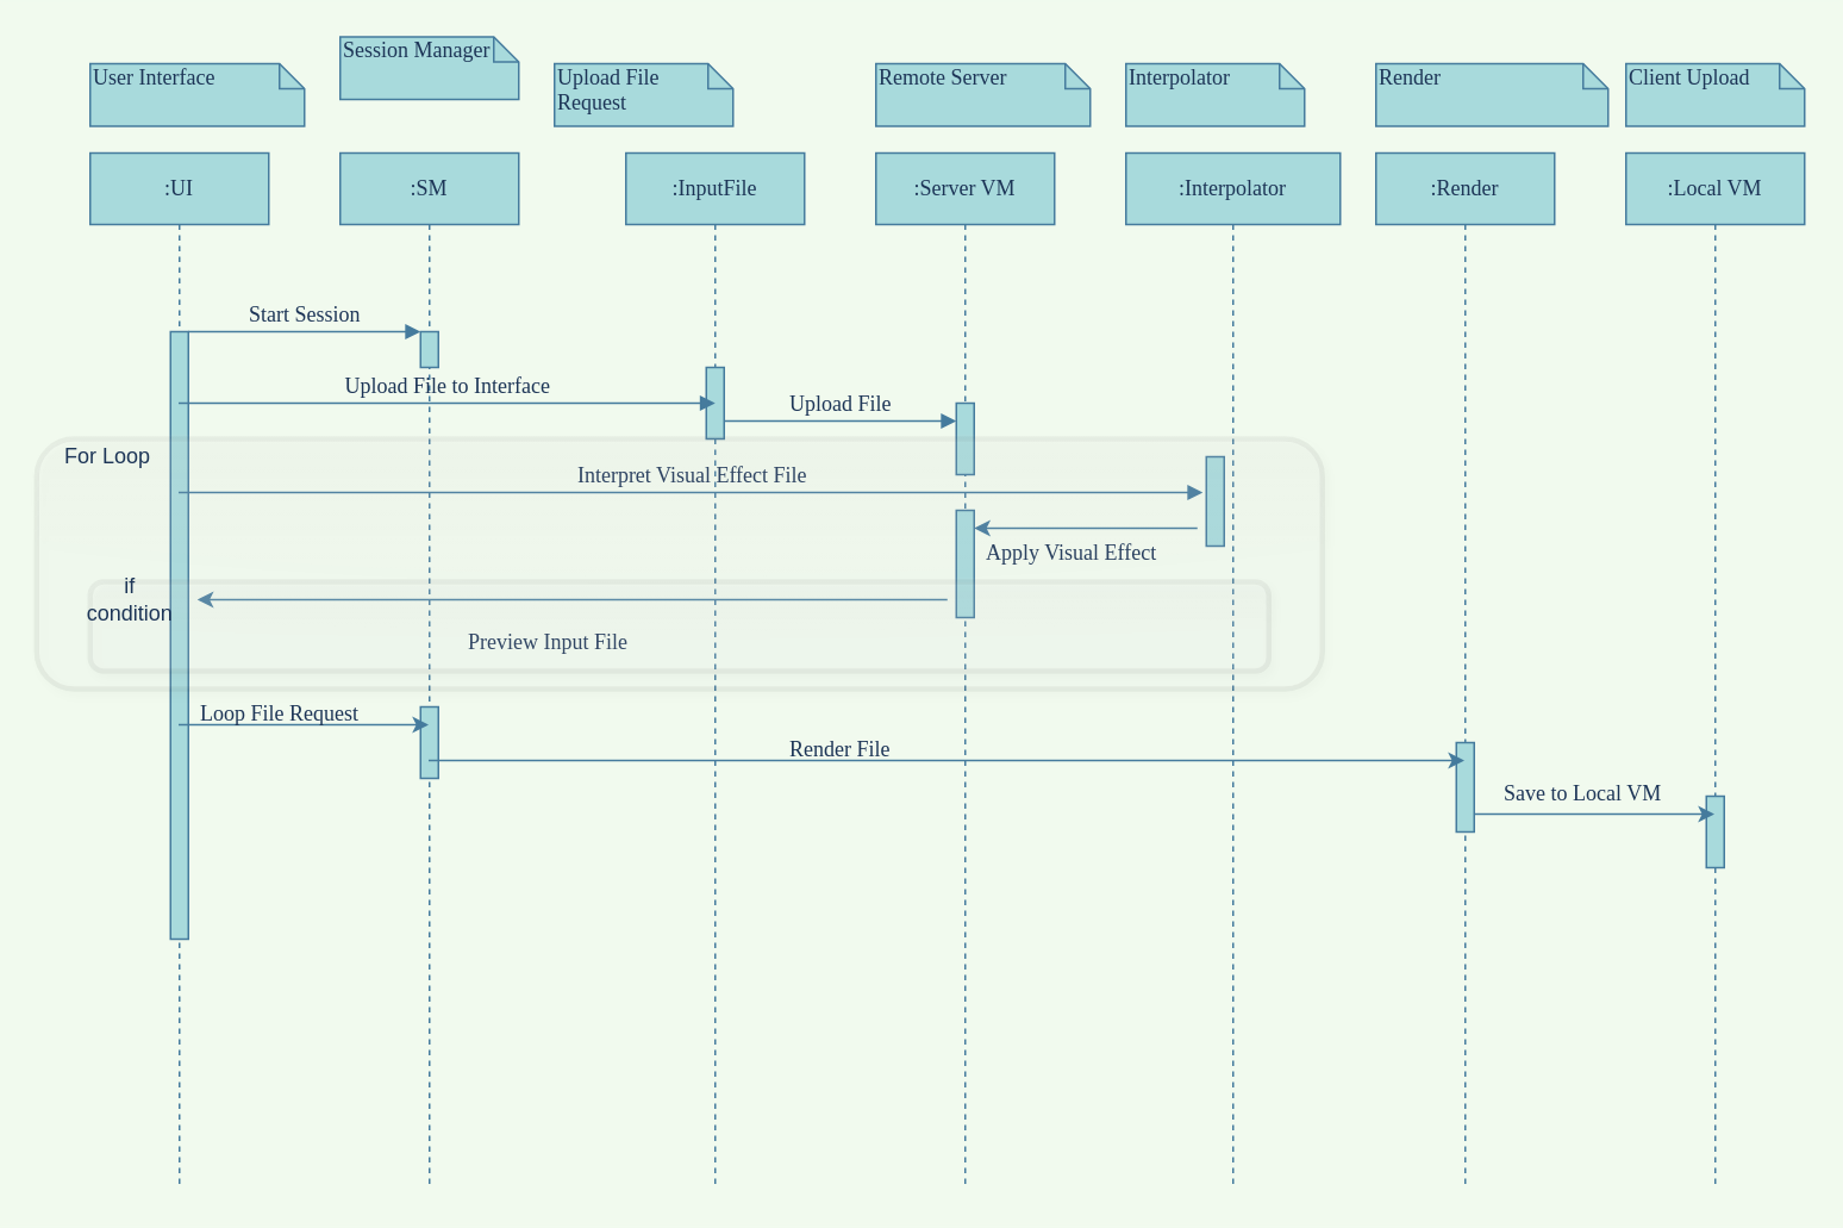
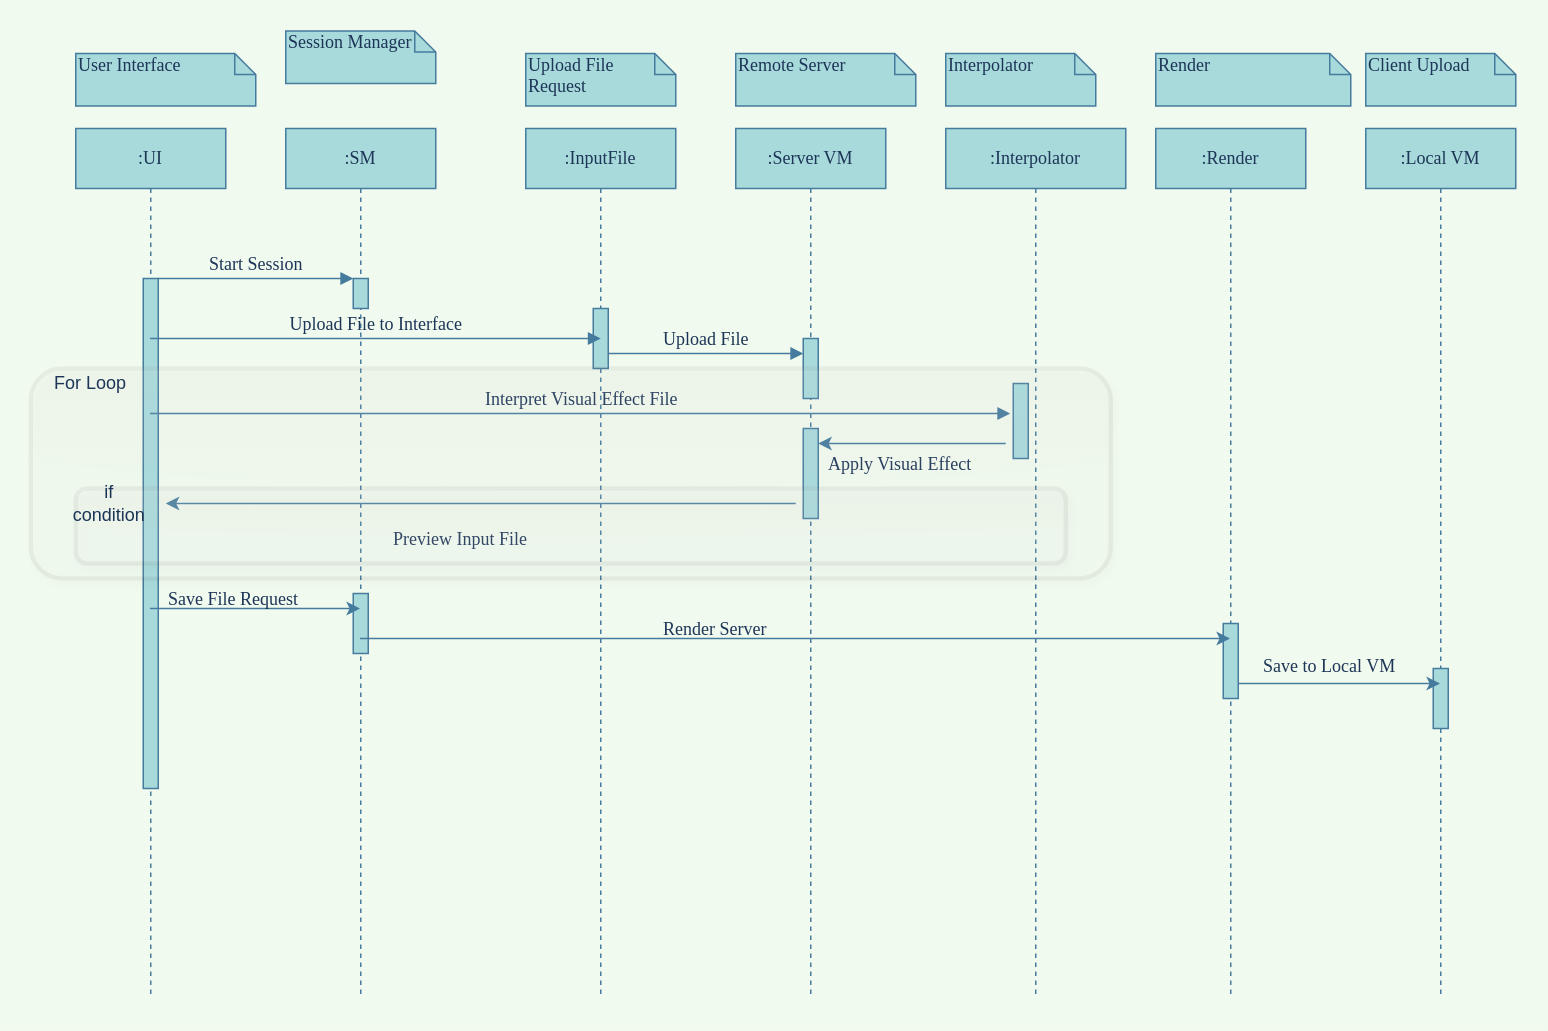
- <mxCell id="24" value="Upload File Request" style="shape=note;whiteSpace=wrap;html=1;size=14;verticalAlign=top;align=left;spacingTop=-6;shadow=0;comic=0;labelBackgroundColor=none;strokeWidth=1;fontFamily=Verdana;fontSize=12;fillColor=#A8DADC;strokeColor=#457B9D;fontColor=#1D3557;" parent="1" vertex="1"><mxGeometry x="310" y="35" width="100" height="35" as="geometry" /></mxCell>
+ <mxCell id="24" value="Upload File Request" style="shape=note;whiteSpace=wrap;html=1;size=14;verticalAlign=top;align=left;spacingTop=-6;shadow=0;comic=0;labelBackgroundColor=none;strokeWidth=1;fontFamily=Verdana;fontSize=12;fillColor=#A8DADC;strokeColor=#457B9D;fontColor=#1D3557;" parent="1" vertex="1"><mxGeometry x="350" y="35" width="100" height="35" as="geometry" /></mxCell>
- <mxCell id="34" value="&lt;div style=&quot;text-align: center&quot;&gt;&lt;span&gt;&lt;font face=&quot;verdana&quot;&gt;Loop File Request&lt;/font&gt;&lt;/span&gt;&lt;/div&gt;" style="text;whiteSpace=wrap;html=1;fontColor=#1D3557;" vertex="1" parent="1"><mxGeometry x="110" y="385" width="120" height="20" as="geometry" /></mxCell>
+ <mxCell id="34" value="&lt;div style=&quot;text-align: center&quot;&gt;&lt;span&gt;&lt;font face=&quot;verdana&quot;&gt;Save File Request&lt;/font&gt;&lt;/span&gt;&lt;/div&gt;" style="text;whiteSpace=wrap;html=1;fontColor=#1D3557;" vertex="1" parent="1"><mxGeometry x="110" y="385" width="120" height="20" as="geometry" /></mxCell>
- <mxCell id="36" value="&lt;div style=&quot;text-align: center&quot;&gt;&lt;span&gt;&lt;font face=&quot;verdana&quot;&gt;Render File&lt;/font&gt;&lt;/span&gt;&lt;/div&gt;" style="text;whiteSpace=wrap;html=1;fontColor=#1D3557;" vertex="1" parent="1"><mxGeometry x="440" y="405" width="120" height="20" as="geometry" /></mxCell>
+ <mxCell id="36" value="&lt;div style=&quot;text-align: center&quot;&gt;&lt;span&gt;&lt;font face=&quot;verdana&quot;&gt;Render Server&lt;/font&gt;&lt;/span&gt;&lt;/div&gt;" style="text;whiteSpace=wrap;html=1;fontColor=#1D3557;" vertex="1" parent="1"><mxGeometry x="440" y="405" width="120" height="20" as="geometry" /></mxCell>
